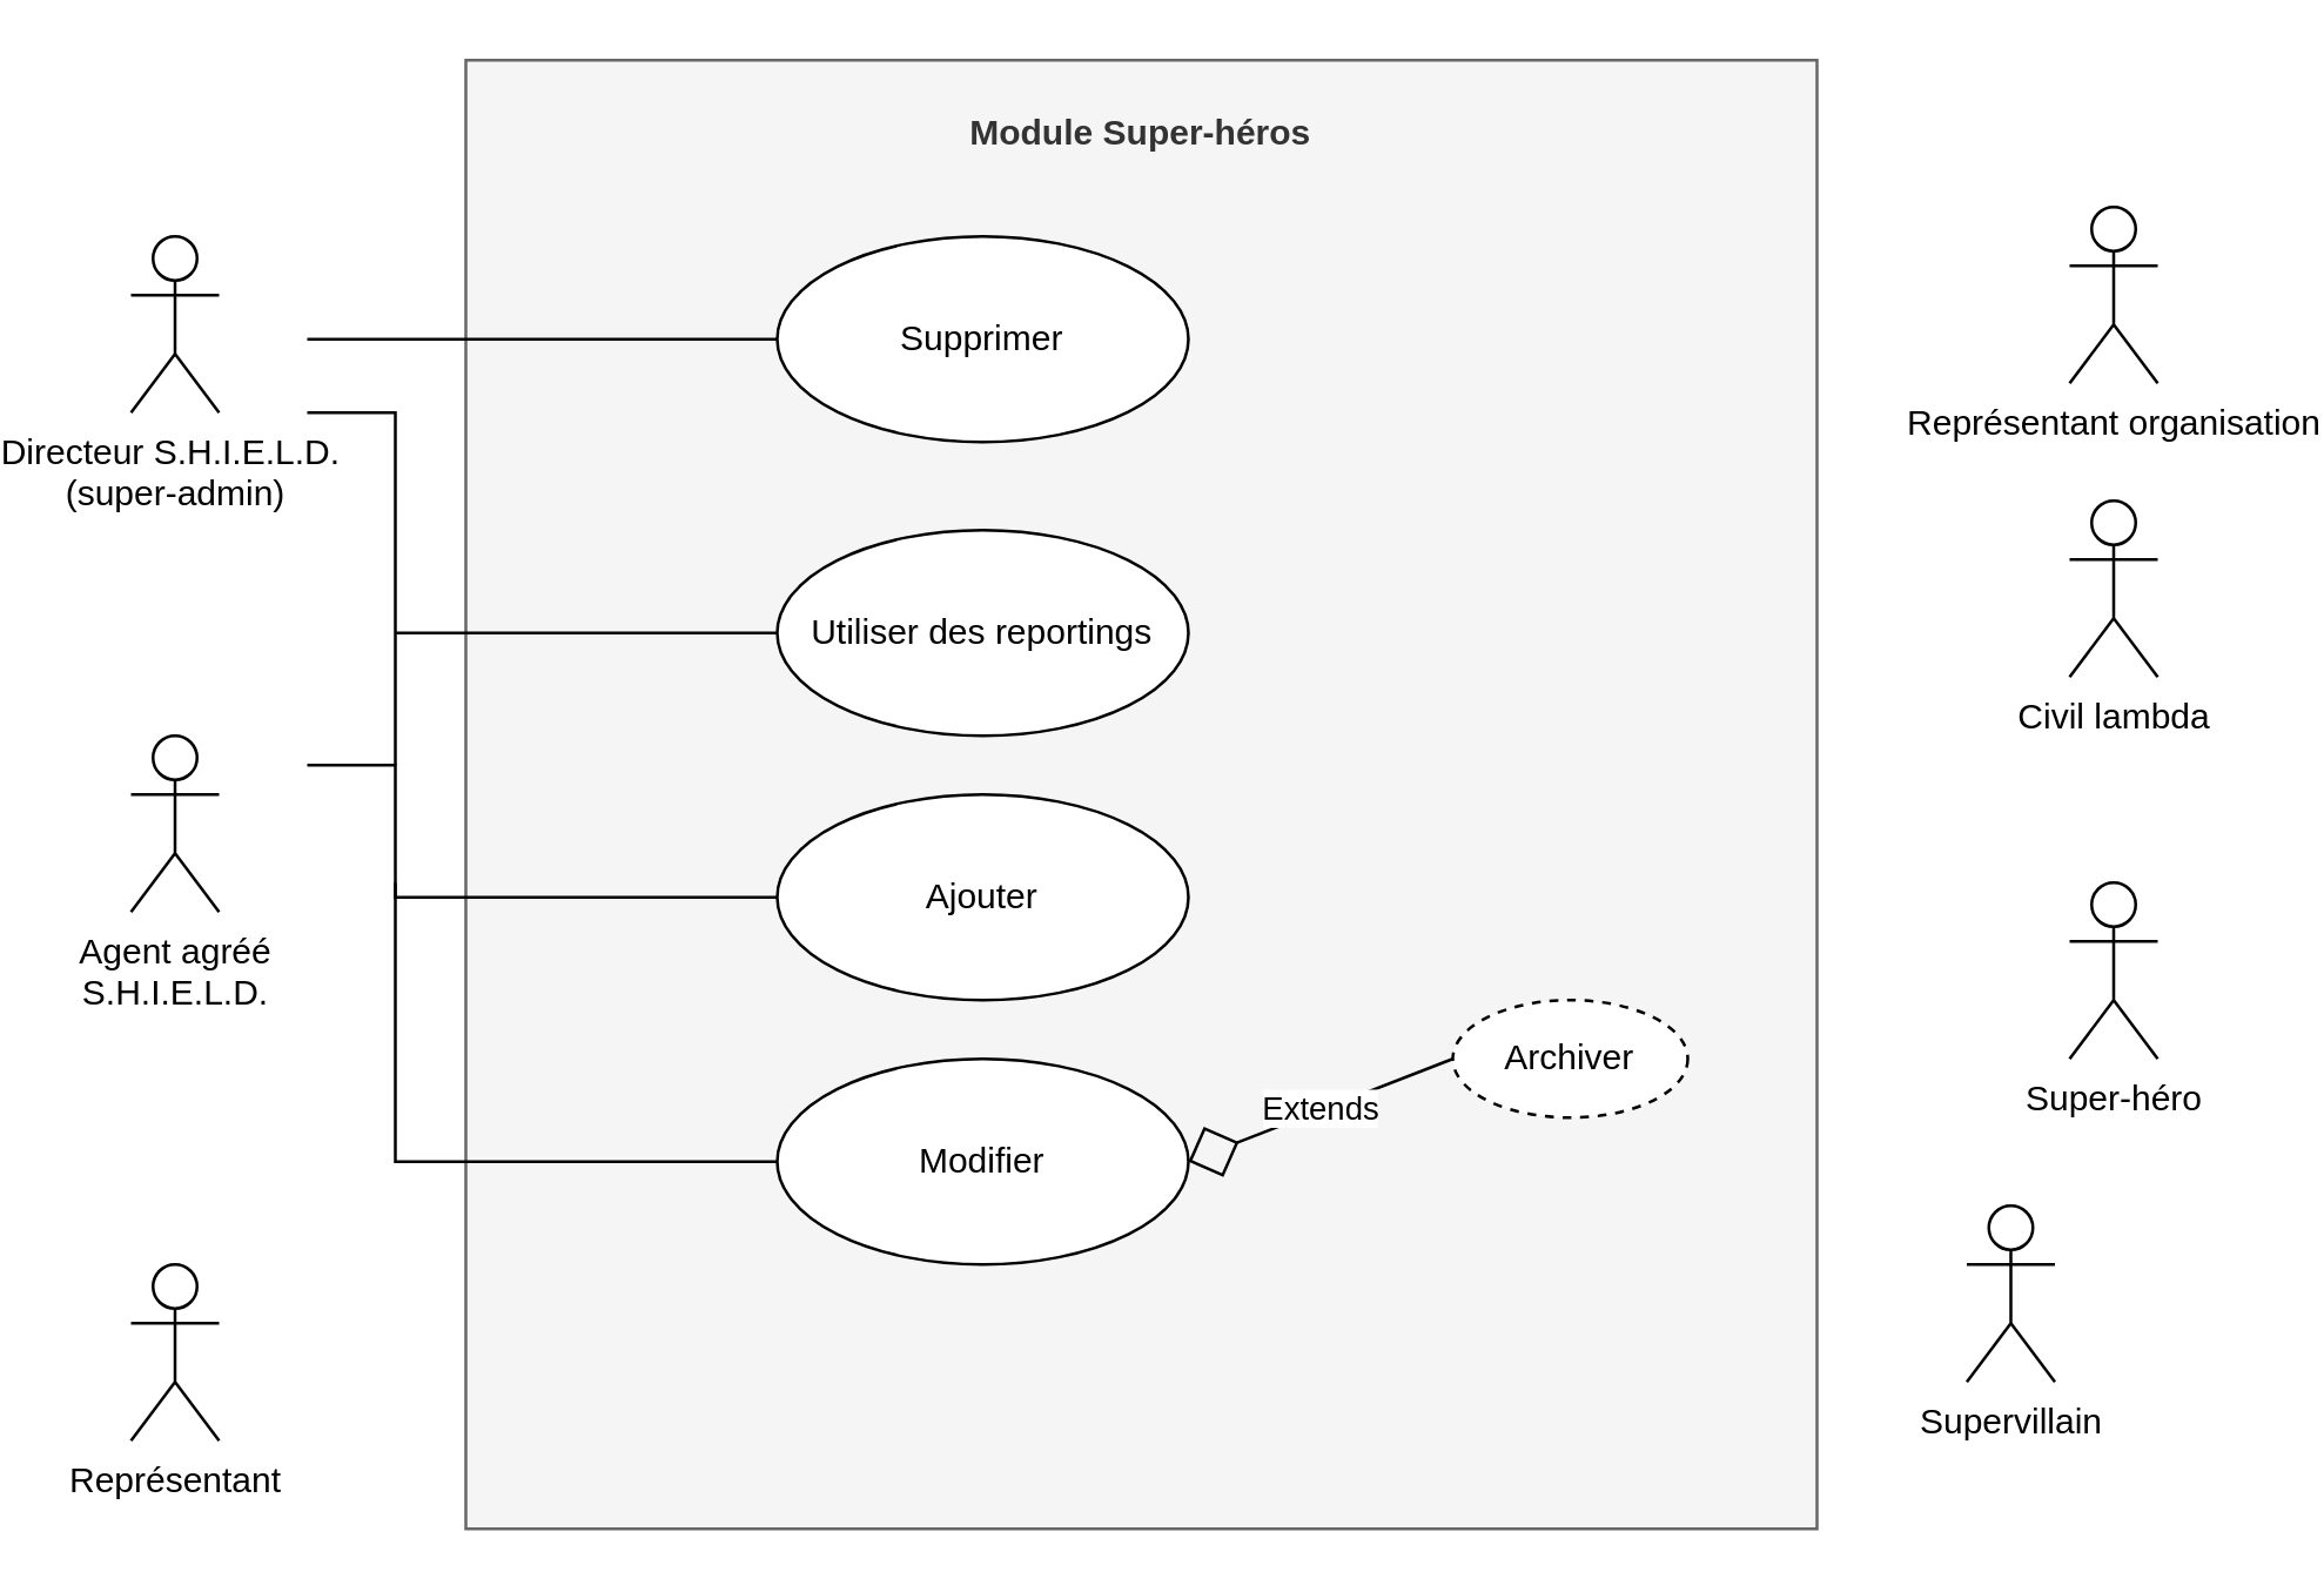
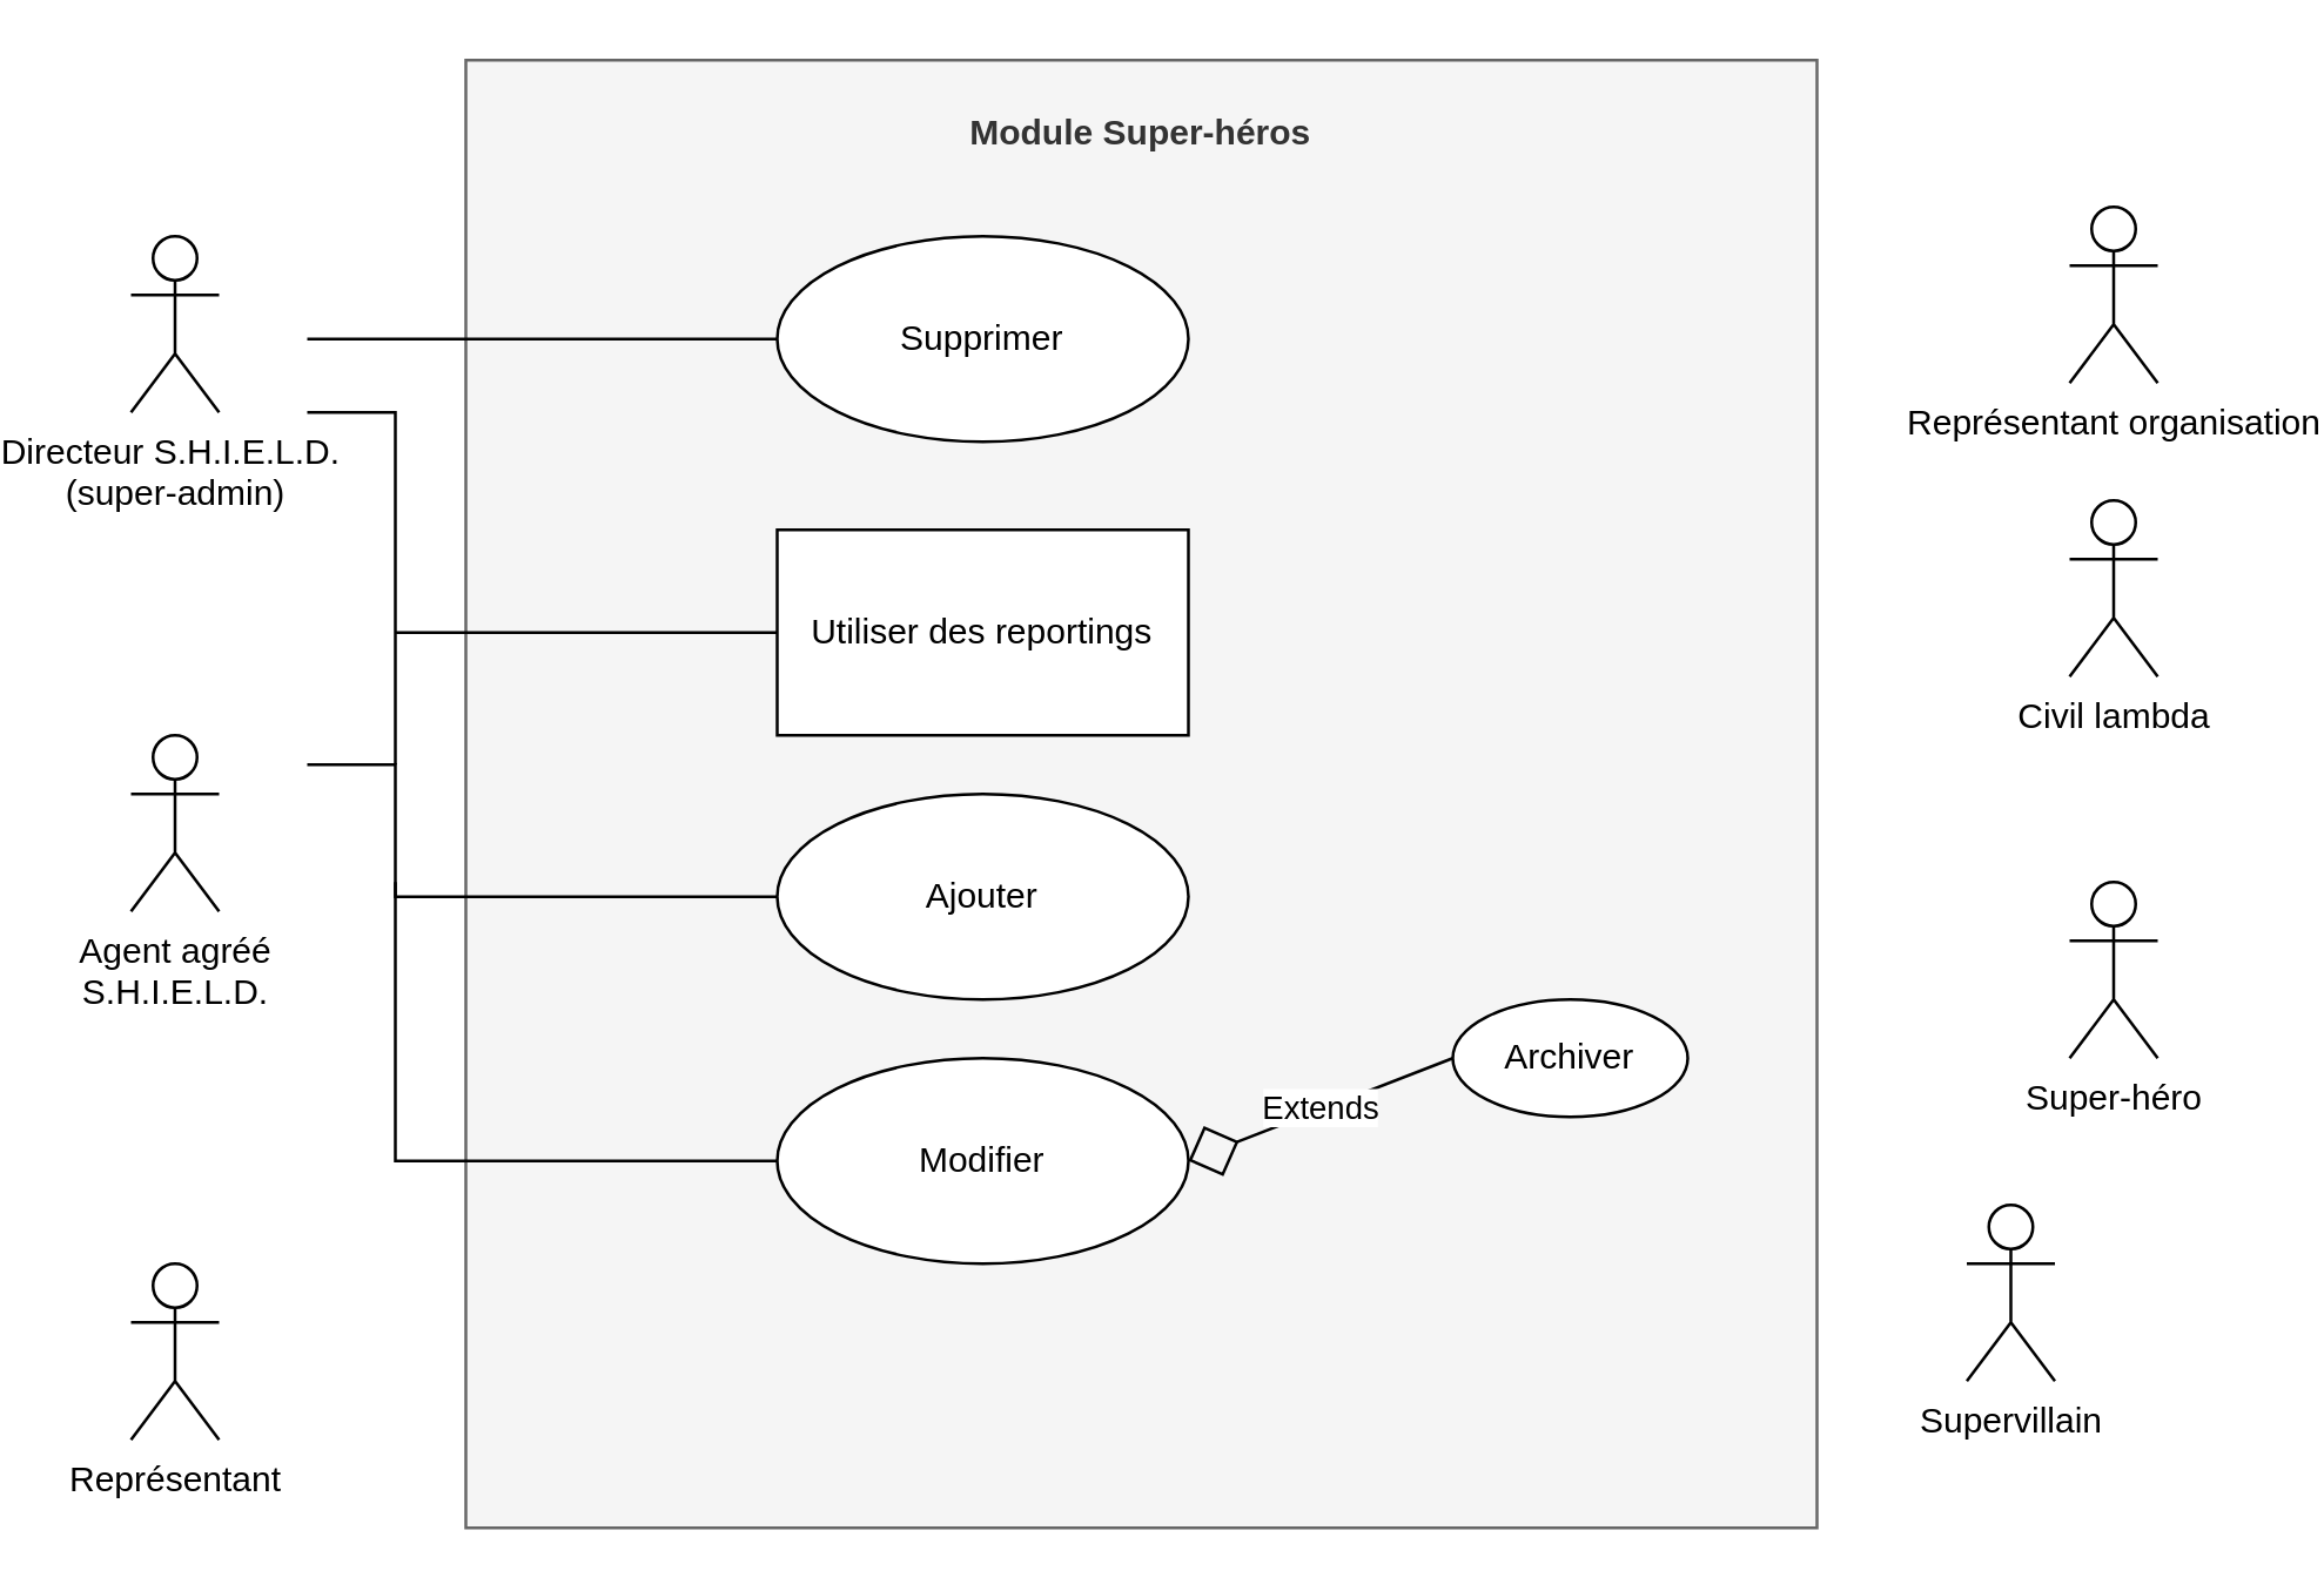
- <mxCell id="13" value="Utiliser des reportings" style="ellipse;whiteSpace=wrap;html=1;" parent="1" vertex="1"><mxGeometry x="240" y="180" width="140" height="70" as="geometry" /></mxCell>
+ <mxCell id="13" value="Utiliser des reportings" style="whiteSpace=wrap;html=1;rounded=0;" parent="1" vertex="1"><mxGeometry x="240" y="180" width="140" height="70" as="geometry" /></mxCell>
- <mxCell id="14" value="Archiver" style="ellipse;whiteSpace=wrap;html=1;dashed=1;" parent="1" vertex="1"><mxGeometry x="470" y="340" width="80" height="40" as="geometry" /></mxCell>
+ <mxCell id="14" value="Archiver" style="ellipse;whiteSpace=wrap;html=1;" parent="1" vertex="1"><mxGeometry x="470" y="340" width="80" height="40" as="geometry" /></mxCell>
